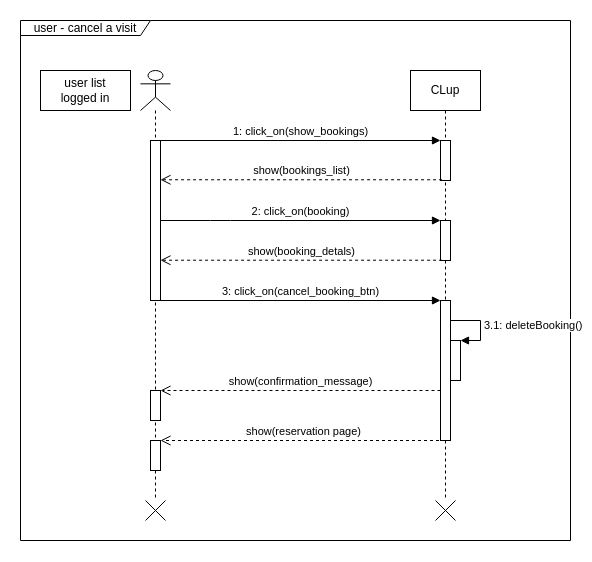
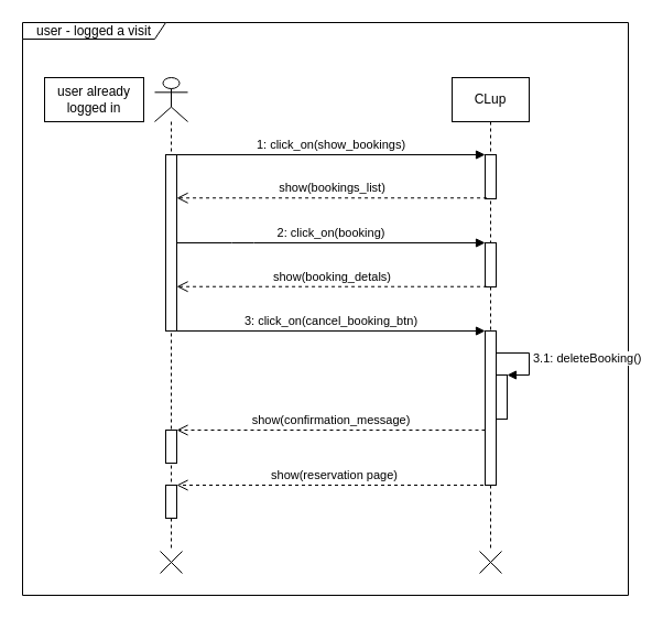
- <mxCell id="2" value="user - cancel a visit" style="shape=umlFrame;whiteSpace=wrap;html=1;width=130;height=15;" parent="1" vertex="1"><mxGeometry x="20" width="550" height="520" as="geometry" y="20" /></mxCell>
+ <mxCell id="2" value="user - logged a visit" style="shape=umlFrame;whiteSpace=wrap;html=1;width=130;height=15;" parent="1" vertex="1"><mxGeometry x="20" width="550" height="520" as="geometry" y="20" /></mxCell>
- <mxCell id="4" value="user list logged in" style="text;html=1;strokeColor=none;fillColor=none;align=center;verticalAlign=middle;whiteSpace=wrap;rounded=0;" parent="1" vertex="1"><mxGeometry x="50" y="80" width="70" height="20" as="geometry" /></mxCell>
+ <mxCell id="4" value="user already logged in" style="text;html=1;strokeColor=none;fillColor=none;align=center;verticalAlign=middle;whiteSpace=wrap;rounded=0;" parent="1" vertex="1"><mxGeometry x="50" y="80" width="70" height="20" as="geometry" /></mxCell>
